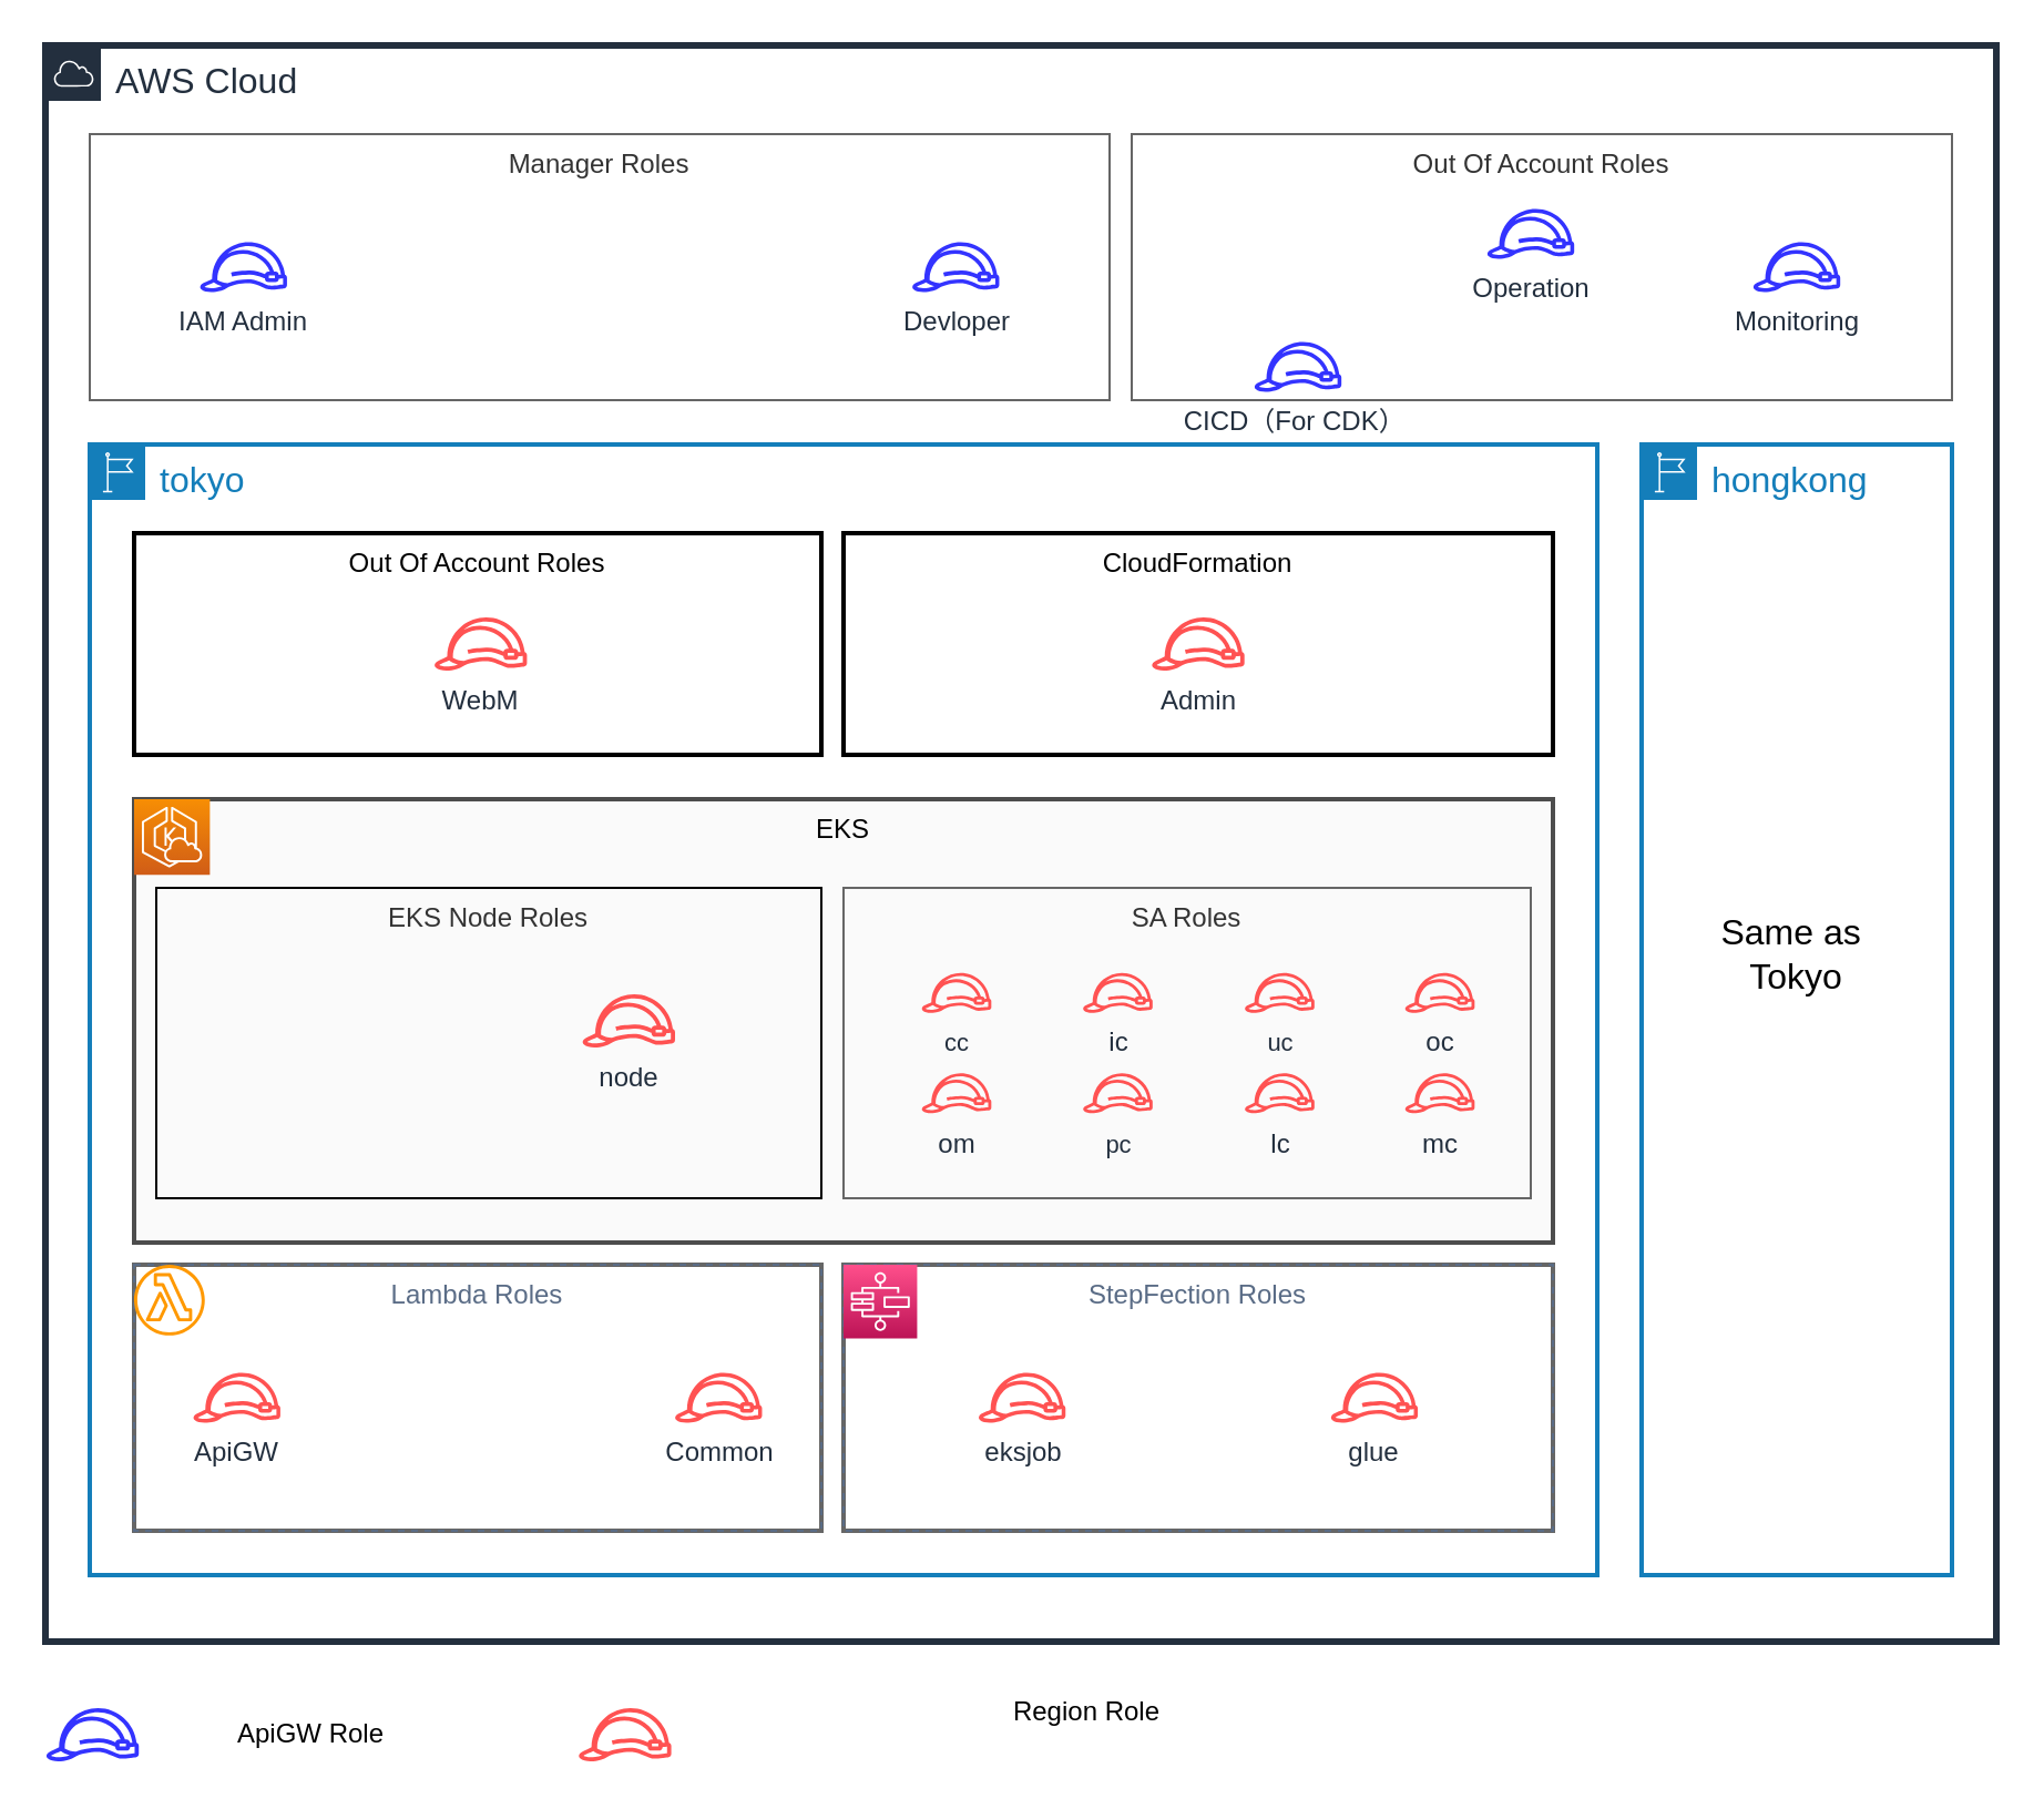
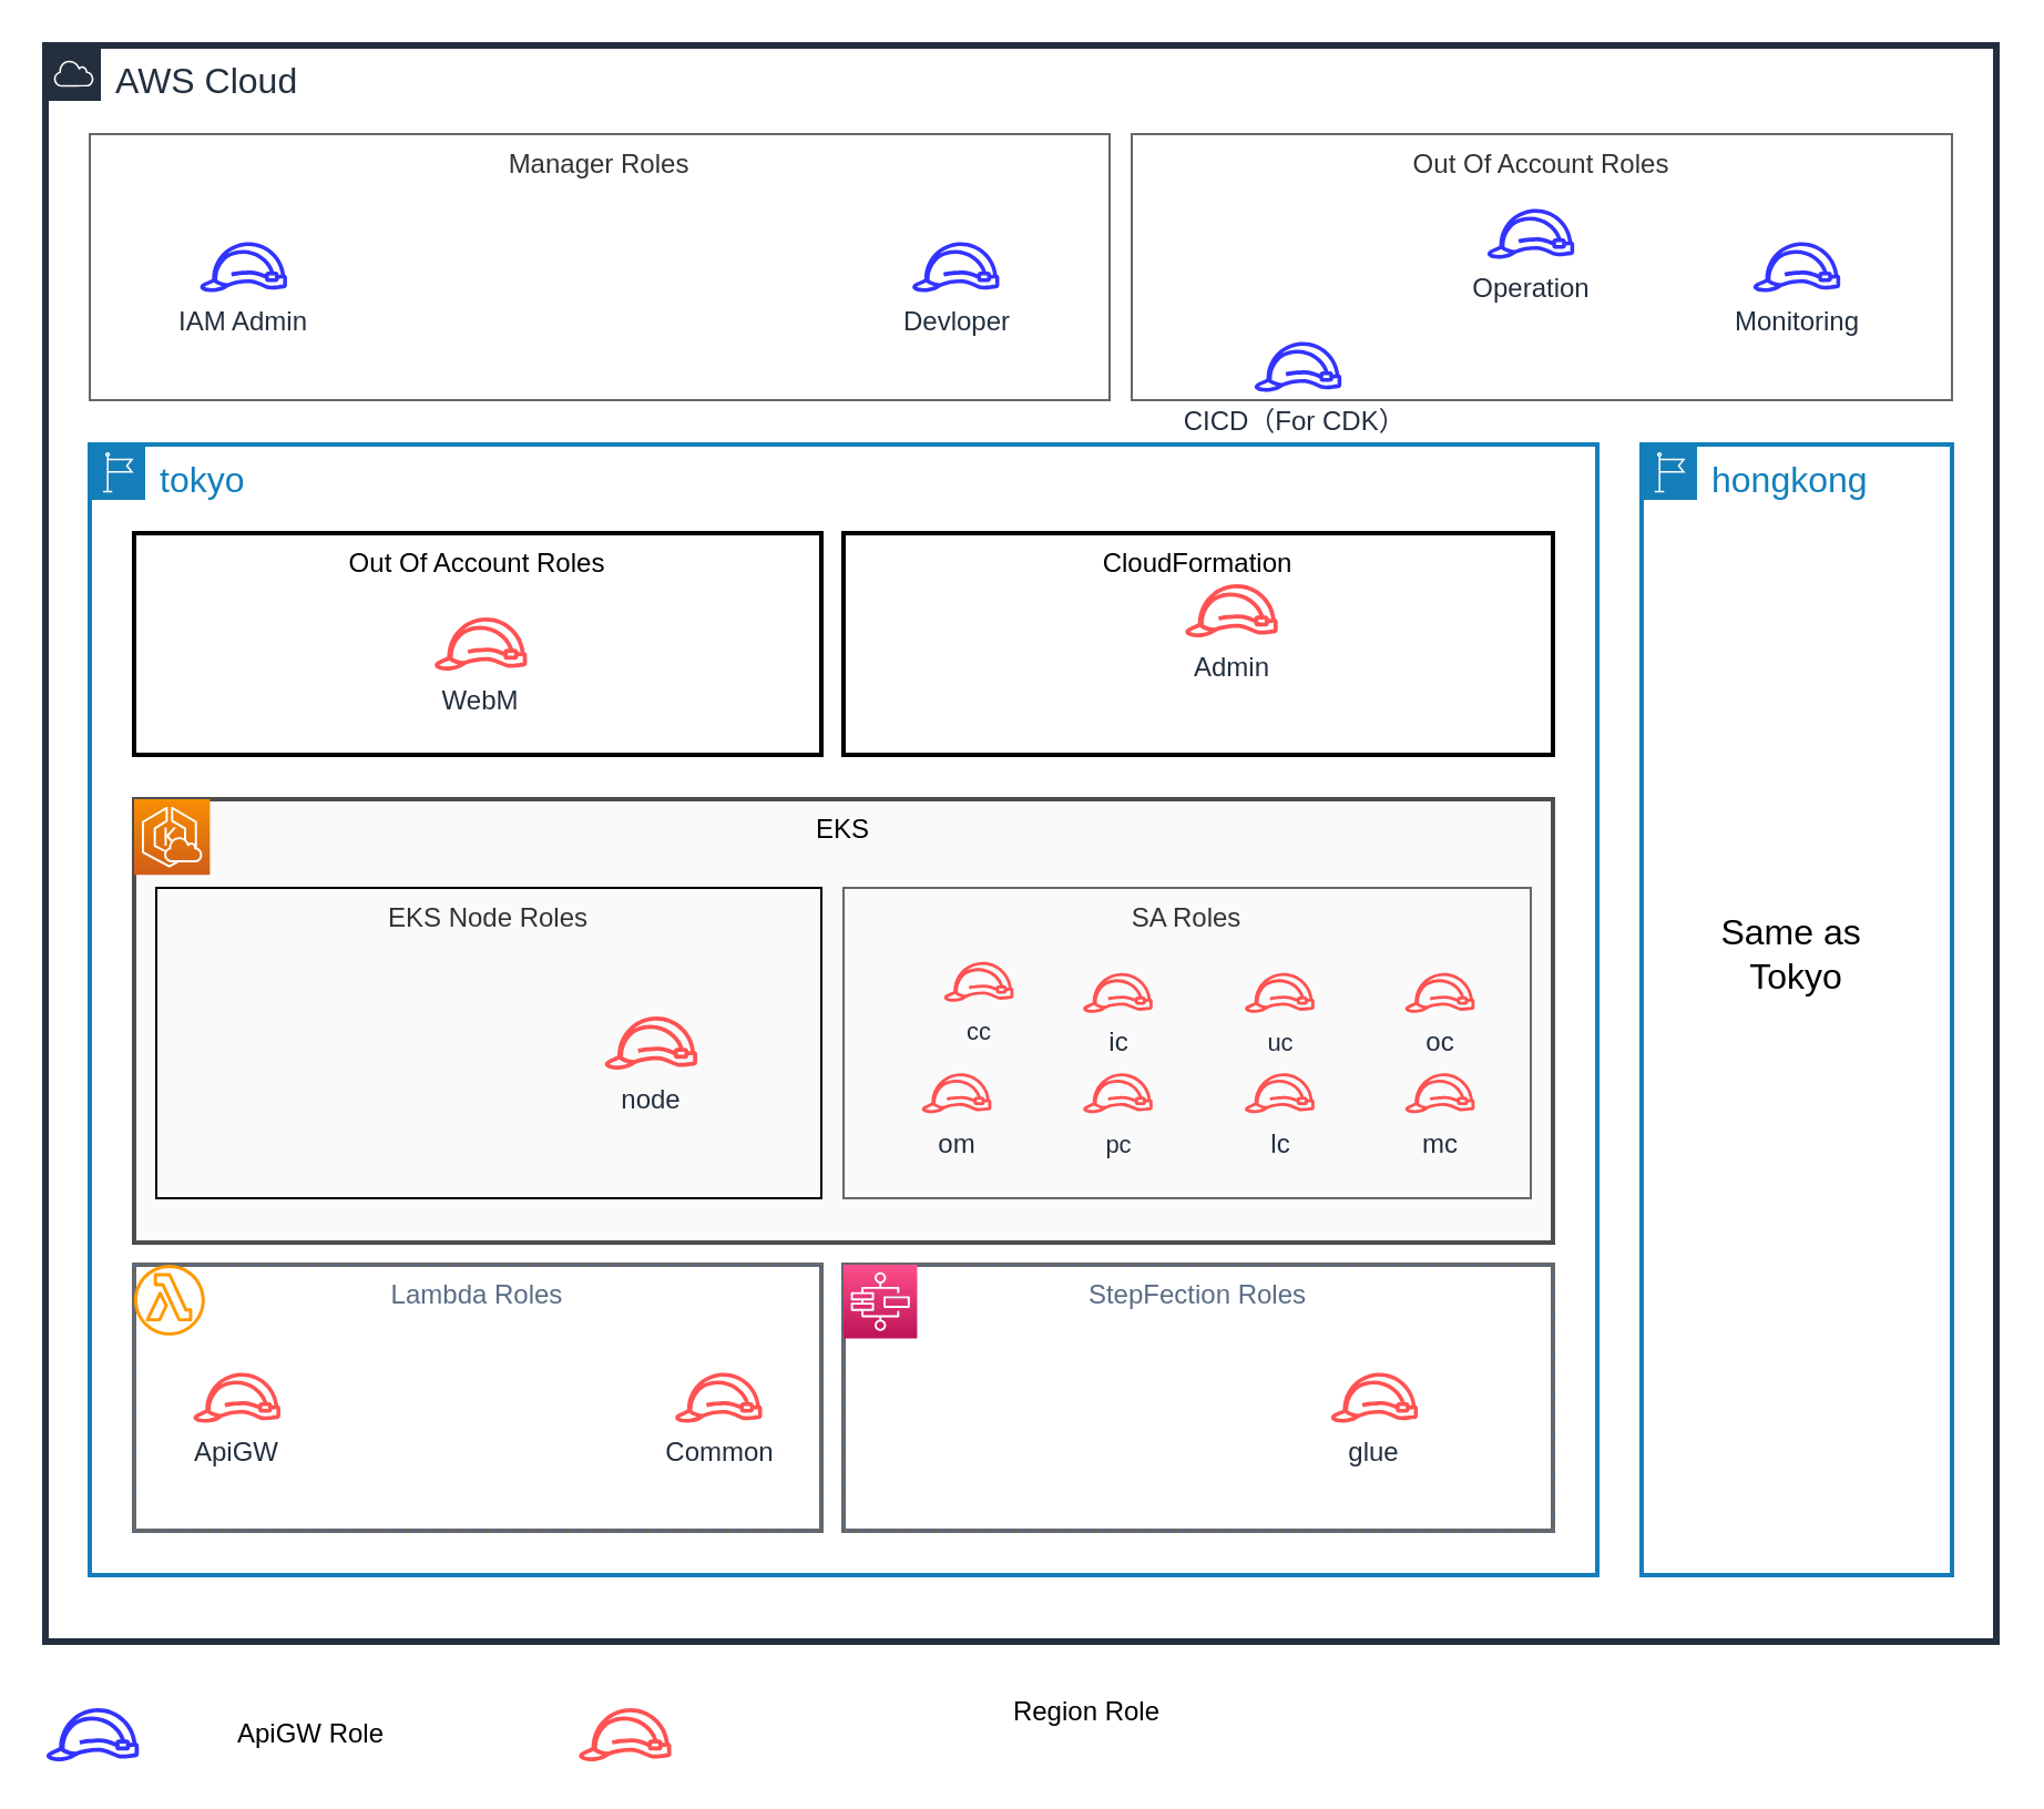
- <mxCell id="42" value="Admin" style="outlineConnect=0;fontColor=#232F3E;gradientColor=none;fillColor=#FF5252;strokeColor=none;dashed=0;verticalLabelPosition=bottom;verticalAlign=top;align=center;html=1;fontSize=12;fontStyle=0;aspect=fixed;pointerEvents=1;shape=mxgraph.aws4.role;" vertex="1" parent="1"><mxGeometry x="518.72" y="278" width="42.55" height="24" as="geometry" /></mxCell>
+ <mxCell id="42" value="Admin" style="outlineConnect=0;fontColor=#232F3E;gradientColor=none;fillColor=#FF5252;strokeColor=none;dashed=0;verticalLabelPosition=bottom;verticalAlign=top;align=center;html=1;fontSize=12;fontStyle=0;aspect=fixed;pointerEvents=1;shape=mxgraph.aws4.role;" vertex="1" parent="1"><mxGeometry x="533.72" y="263" width="42.55" height="24" as="geometry" /></mxCell>
- <mxCell id="31" value="&lt;font style=&quot;font-size: 11px&quot;&gt;cc&lt;/font&gt;" style="outlineConnect=0;fontColor=#232F3E;gradientColor=none;fillColor=#FF5252;strokeColor=none;dashed=0;verticalLabelPosition=bottom;verticalAlign=top;align=center;html=1;fontSize=12;fontStyle=0;aspect=fixed;pointerEvents=1;shape=mxgraph.aws4.role;" parent="1" vertex="1"><mxGeometry x="415.002" y="438.334" width="32" height="18.04" as="geometry" /></mxCell>
+ <mxCell id="31" value="&lt;font style=&quot;font-size: 11px&quot;&gt;cc&lt;/font&gt;" style="outlineConnect=0;fontColor=#232F3E;gradientColor=none;fillColor=#FF5252;strokeColor=none;dashed=0;verticalLabelPosition=bottom;verticalAlign=top;align=center;html=1;fontSize=12;fontStyle=0;aspect=fixed;pointerEvents=1;shape=mxgraph.aws4.role;" parent="1" vertex="1"><mxGeometry x="425.002" y="433.334" width="32" height="18.04" as="geometry" /></mxCell>
- <mxCell id="23" value="node" style="outlineConnect=0;fontColor=#232F3E;gradientColor=none;fillColor=#FF5252;strokeColor=none;dashed=0;verticalLabelPosition=bottom;verticalAlign=top;align=center;html=1;fontSize=12;fontStyle=0;aspect=fixed;pointerEvents=1;shape=mxgraph.aws4.role;" parent="1" vertex="1"><mxGeometry x="261.87" y="448" width="42.55" height="24" as="geometry" /></mxCell>
+ <mxCell id="23" value="node" style="outlineConnect=0;fontColor=#232F3E;gradientColor=none;fillColor=#FF5252;strokeColor=none;dashed=0;verticalLabelPosition=bottom;verticalAlign=top;align=center;html=1;fontSize=12;fontStyle=0;aspect=fixed;pointerEvents=1;shape=mxgraph.aws4.role;" parent="1" vertex="1"><mxGeometry x="271.87" y="458" width="42.55" height="24" as="geometry" /></mxCell>
- <mxCell id="17" value="eksjob" style="outlineConnect=0;fontColor=#232F3E;gradientColor=none;strokeColor=none;dashed=0;verticalLabelPosition=bottom;verticalAlign=top;align=center;html=1;fontSize=12;fontStyle=0;aspect=fixed;pointerEvents=1;shape=mxgraph.aws4.role;fillColor=#FF5252;" parent="13" vertex="1"><mxGeometry x="60.556" y="48.72" width="40" height="22.55" as="geometry" /></mxCell>
